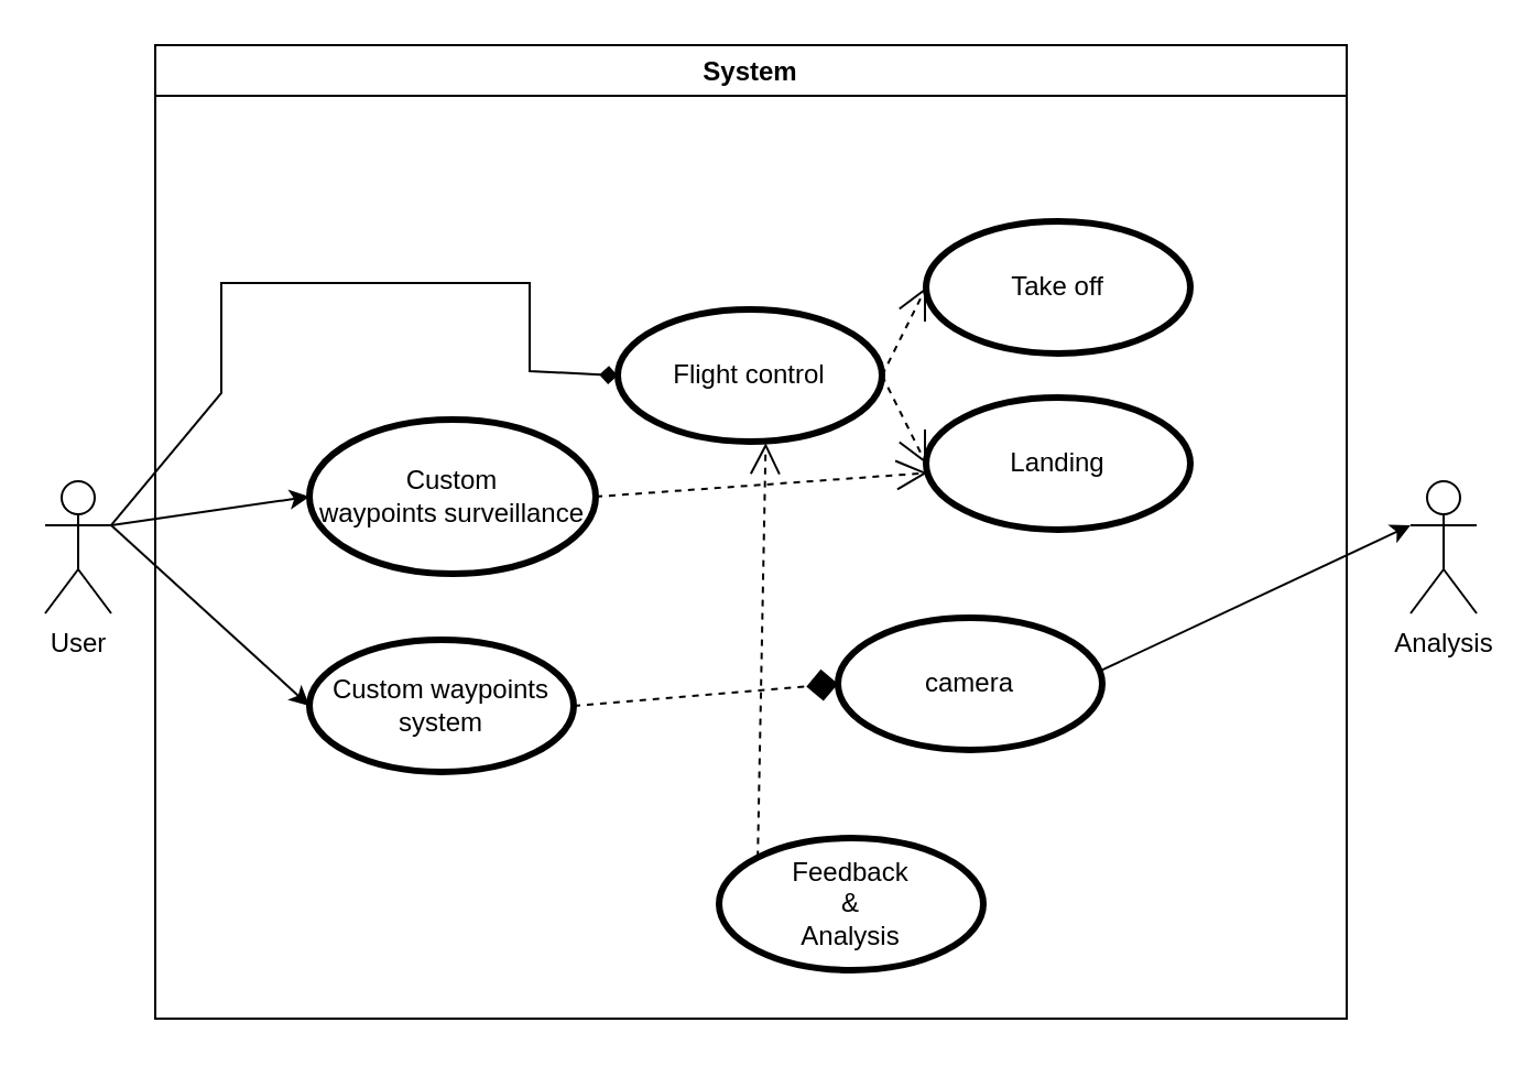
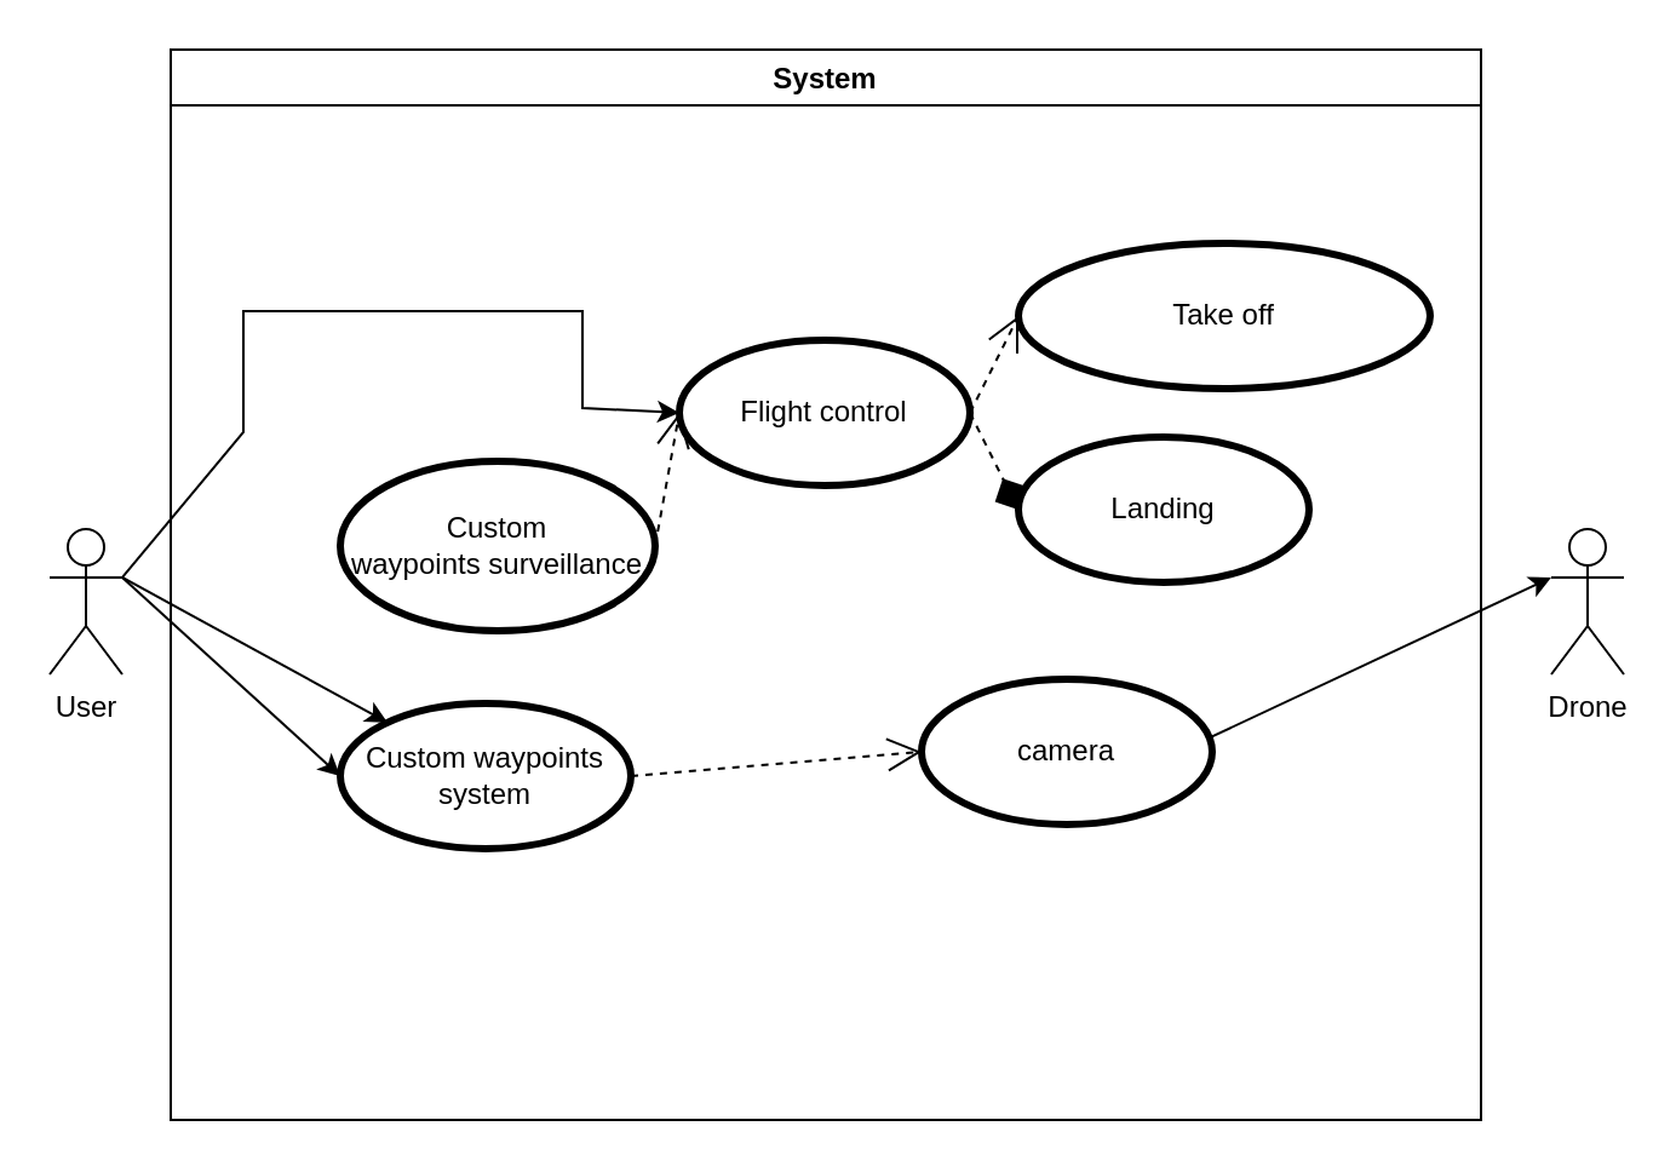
- <mxCell id="5" value="&lt;span style=&quot;font-weight: normal;&quot;&gt;Take off&lt;/span&gt;" style="shape=ellipse;html=1;strokeWidth=3;fontStyle=1;whiteSpace=wrap;align=center;perimeter=ellipsePerimeter;" vertex="1" parent="4"><mxGeometry x="350" y="80" width="120" height="60" as="geometry" /></mxCell>
+ <mxCell id="5" value="&lt;span style=&quot;font-weight: normal;&quot;&gt;Take off&lt;/span&gt;" style="shape=ellipse;html=1;strokeWidth=3;fontStyle=1;whiteSpace=wrap;align=center;perimeter=ellipsePerimeter;" vertex="1" parent="4"><mxGeometry x="350" y="80" width="170" height="60" as="geometry" /></mxCell>
- <mxCell id="19" value="" style="endArrow=diamond;html=1;rounded=0;entryX=0;entryY=0.5;entryDx=0;entryDy=0;exitX=1;exitY=0.333;exitDx=0;exitDy=0;exitPerimeter=0;" edge="1" parent="1" source="2" target="8"><mxGeometry width="50" height="50" relative="1" as="geometry"><mxPoint x="70" y="258" as="sourcePoint" /><mxPoint x="130" y="228" as="targetPoint" /><Array as="points"><mxPoint x="100" y="178" /><mxPoint x="100" y="128" /><mxPoint x="170" y="128" /><mxPoint x="240" y="128" /><mxPoint x="240" y="168" /></Array></mxGeometry></mxCell>
+ <mxCell id="19" value="" style="endArrow=classic;html=1;rounded=0;entryX=0;entryY=0.5;entryDx=0;entryDy=0;exitX=1;exitY=0.333;exitDx=0;exitDy=0;exitPerimeter=0;" edge="1" parent="1" source="2" target="8"><mxGeometry width="50" height="50" relative="1" as="geometry"><mxPoint x="70" y="258" as="sourcePoint" /><mxPoint x="130" y="228" as="targetPoint" /><Array as="points"><mxPoint x="100" y="178" /><mxPoint x="100" y="128" /><mxPoint x="170" y="128" /><mxPoint x="240" y="128" /><mxPoint x="240" y="168" /></Array></mxGeometry></mxCell>
- <mxCell id="14" value="" style="edgeStyle=none;html=1;endArrow=open;endSize=12;dashed=1;verticalAlign=bottom;rounded=0;exitX=1;exitY=0.5;exitDx=0;exitDy=0;entryX=0;entryY=0.5;entryDx=0;entryDy=0;" edge="1" parent="4" source="8" target="7"><mxGeometry width="160" relative="1" as="geometry"><mxPoint x="200" y="210" as="sourcePoint" /><mxPoint x="230" y="170" as="targetPoint" /></mxGeometry></mxCell>
+ <mxCell id="14" value="" style="edgeStyle=none;html=1;endArrow=diamond;endSize=12;dashed=1;verticalAlign=bottom;rounded=0;exitX=1;exitY=0.5;exitDx=0;exitDy=0;entryX=0;entryY=0.5;entryDx=0;entryDy=0;" edge="1" parent="4" source="8" target="7"><mxGeometry width="160" relative="1" as="geometry"><mxPoint x="200" y="210" as="sourcePoint" /><mxPoint x="230" y="170" as="targetPoint" /></mxGeometry></mxCell>
- <mxCell id="12" value="" style="edgeStyle=none;html=1;endArrow=open;endSize=12;dashed=1;verticalAlign=bottom;rounded=0;exitX=1;exitY=0.5;exitDx=0;exitDy=0;" edge="1" parent="4" source="6" target="7"><mxGeometry width="160" relative="1" as="geometry"><mxPoint x="210" y="240" as="sourcePoint" /><mxPoint x="370" y="240" as="targetPoint" /></mxGeometry></mxCell>
+ <mxCell id="12" value="" style="edgeStyle=none;html=1;endArrow=open;endSize=12;dashed=1;verticalAlign=bottom;rounded=0;exitX=1;exitY=0.5;exitDx=0;exitDy=0;entryX=0;entryY=0.5;entryDx=0;entryDy=0;" edge="1" parent="4" source="6" target="8"><mxGeometry width="160" relative="1" as="geometry"><mxPoint x="210" y="240" as="sourcePoint" /><mxPoint x="370" y="240" as="targetPoint" /></mxGeometry></mxCell>
- <mxCell id="17" value="" style="endArrow=classic;html=1;rounded=0;entryX=0;entryY=0.5;entryDx=0;entryDy=0;exitX=1;exitY=0.333;exitDx=0;exitDy=0;exitPerimeter=0;" edge="1" parent="1" source="2" target="6"><mxGeometry width="50" height="50" relative="1" as="geometry"><mxPoint x="330" y="288" as="sourcePoint" /><mxPoint x="380" y="238" as="targetPoint" /></mxGeometry></mxCell>
+ <mxCell id="17" value="" style="endArrow=classic;html=1;rounded=0;exitX=1;exitY=0.333;exitDx=0;exitDy=0;exitPerimeter=0;" edge="1" parent="1" source="2" target="9"><mxGeometry width="50" height="50" relative="1" as="geometry"><mxPoint x="330" y="288" as="sourcePoint" /><mxPoint x="380" y="238" as="targetPoint" /></mxGeometry></mxCell>
- <mxCell id="3" value="Analysis" style="shape=umlActor;html=1;verticalLabelPosition=bottom;verticalAlign=top;align=center;" vertex="1" parent="1"><mxGeometry x="640" y="218" width="30" height="60" as="geometry" /></mxCell>
+ <mxCell id="3" value="Drone" style="shape=umlActor;html=1;verticalLabelPosition=bottom;verticalAlign=top;align=center;" vertex="1" parent="1"><mxGeometry x="640" y="218" width="30" height="60" as="geometry" /></mxCell>
- <mxCell id="16" value="" style="edgeStyle=none;html=1;endArrow=open;endSize=12;dashed=1;verticalAlign=bottom;rounded=0;exitX=0;exitY=0;exitDx=0;exitDy=0;entryX=0.56;entryY=1.01;entryDx=0;entryDy=0;entryPerimeter=0;" edge="1" parent="4" source="10" target="8"><mxGeometry width="160" relative="1" as="geometry"><mxPoint x="210" y="320" as="sourcePoint" /><mxPoint x="330" y="310" as="targetPoint" /></mxGeometry></mxCell>
- <mxCell id="15" value="" style="edgeStyle=none;html=1;endArrow=diamond;endSize=12;dashed=1;verticalAlign=bottom;rounded=0;exitX=1;exitY=0.5;exitDx=0;exitDy=0;entryX=0;entryY=0.5;entryDx=0;entryDy=0;" edge="1" parent="4" source="9" target="11"><mxGeometry width="160" relative="1" as="geometry"><mxPoint x="200" y="210" as="sourcePoint" /><mxPoint x="230" y="170" as="targetPoint" /></mxGeometry></mxCell>
+ <mxCell id="15" value="" style="edgeStyle=none;html=1;endArrow=open;endSize=12;dashed=1;verticalAlign=bottom;rounded=0;exitX=1;exitY=0.5;exitDx=0;exitDy=0;entryX=0;entryY=0.5;entryDx=0;entryDy=0;" edge="1" parent="4" source="9" target="11"><mxGeometry width="160" relative="1" as="geometry"><mxPoint x="200" y="210" as="sourcePoint" /><mxPoint x="230" y="170" as="targetPoint" /></mxGeometry></mxCell>
- <mxCell id="10" value="&lt;span style=&quot;font-weight: normal;&quot;&gt;Feedback&lt;br&gt;&amp;amp;&lt;br&gt;Analysis&lt;br&gt;&lt;/span&gt;" style="shape=ellipse;html=1;strokeWidth=3;fontStyle=1;whiteSpace=wrap;align=center;perimeter=ellipsePerimeter;" vertex="1" parent="4"><mxGeometry x="256" y="360" width="120" height="60" as="geometry" /></mxCell>
